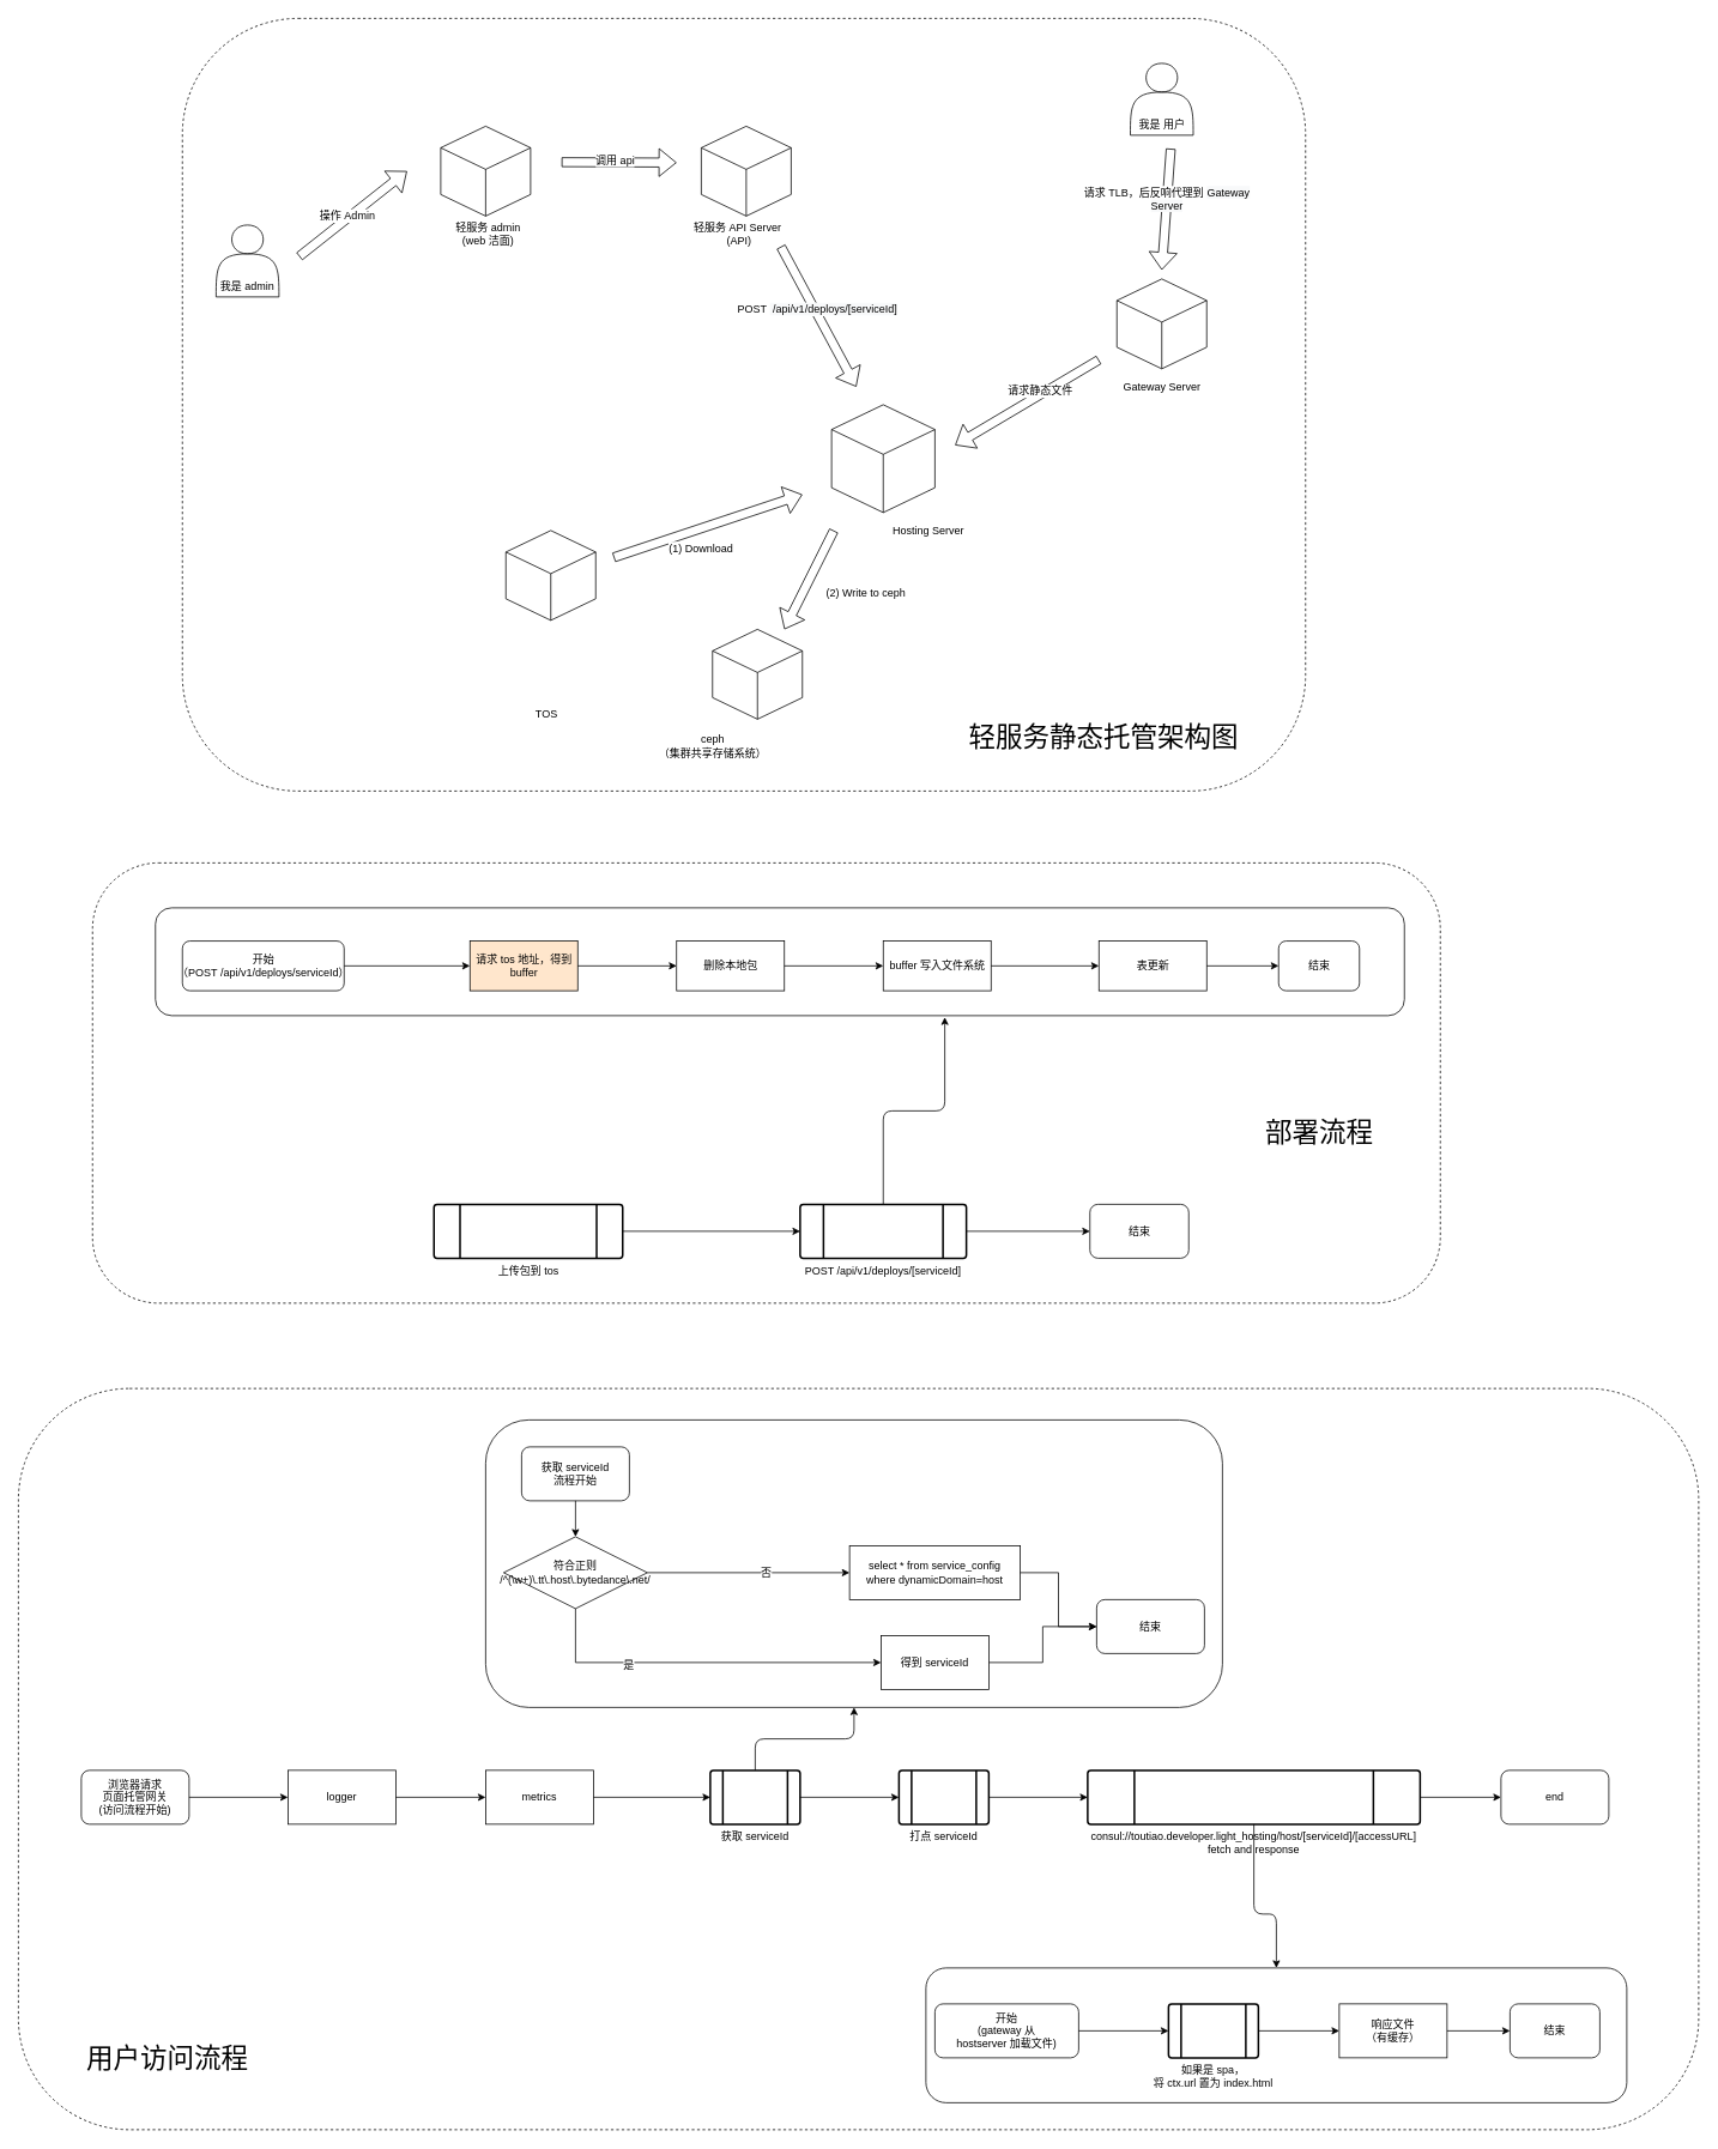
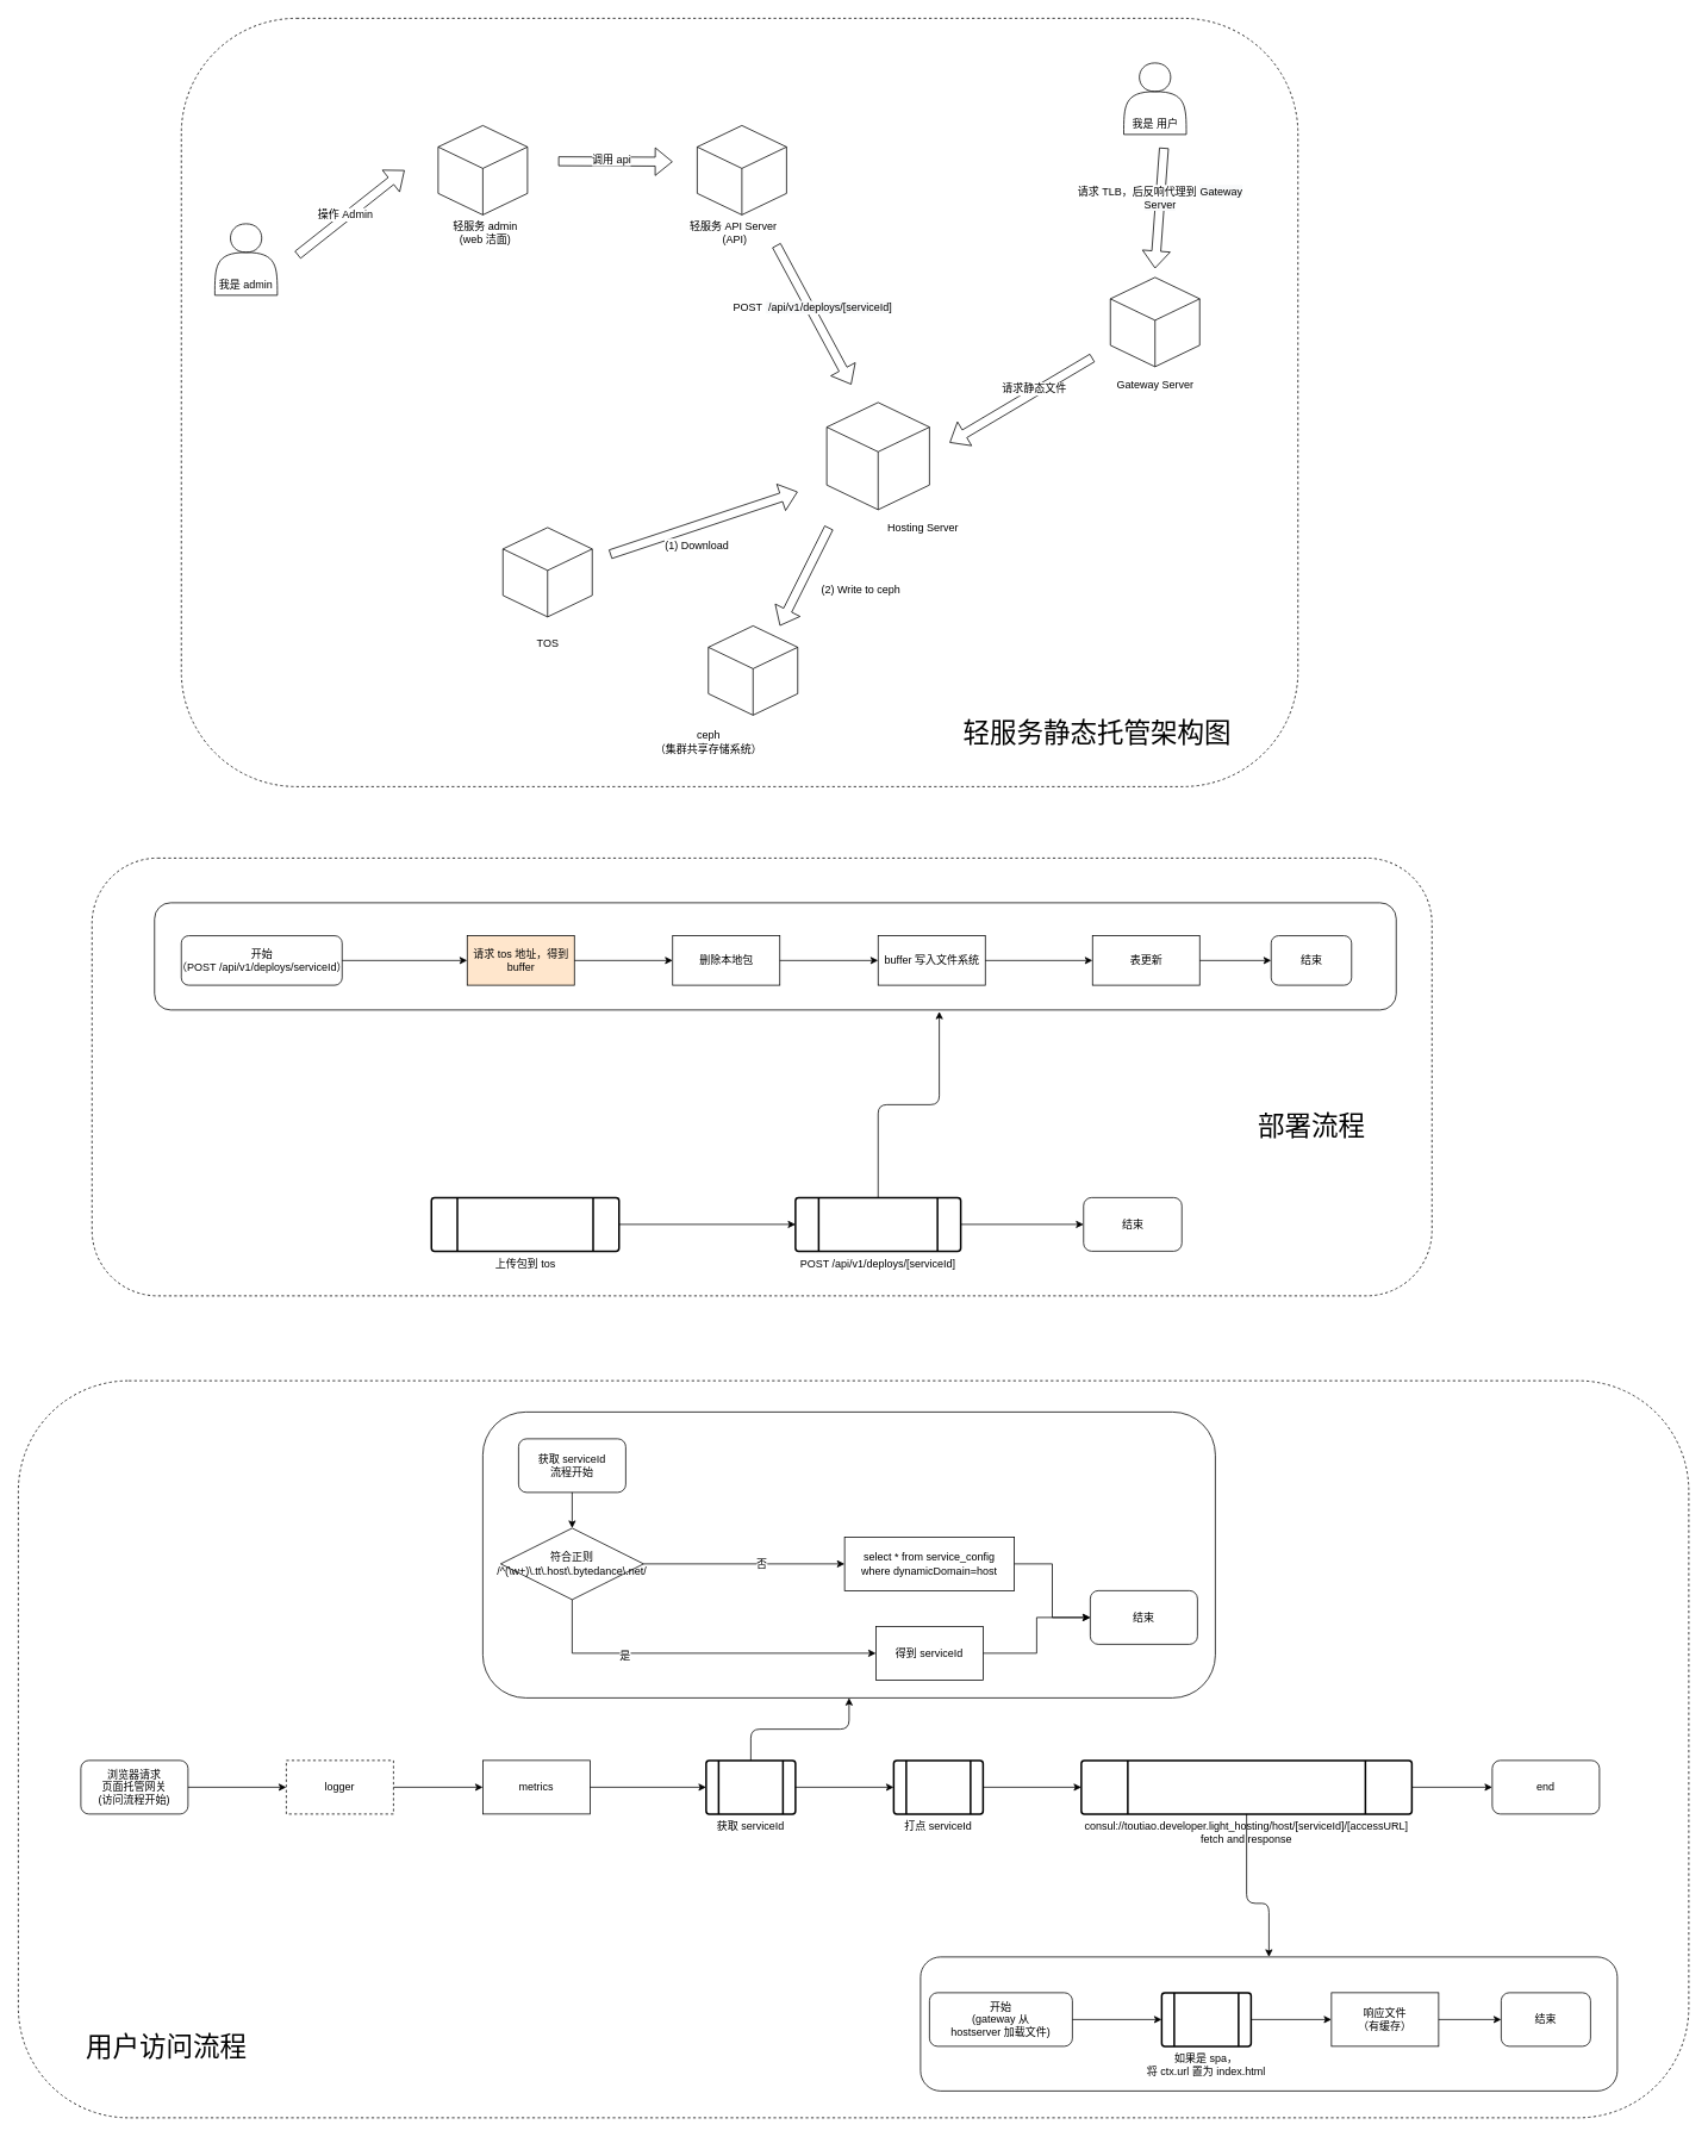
- <mxCell id="14" value="&lt;span style=&quot;text-align: justify&quot;&gt;TOS&lt;/span&gt;" style="text;html=1;strokeColor=none;fillColor=none;align=center;verticalAlign=middle;whiteSpace=wrap;rounded=0;" parent="1" vertex="1"><mxGeometry x="587.5" y="785" width="40" height="20" as="geometry" /></mxCell>
+ <mxCell id="14" value="&lt;span style=&quot;text-align: justify&quot;&gt;TOS&lt;/span&gt;" style="text;html=1;strokeColor=none;fillColor=none;align=center;verticalAlign=middle;whiteSpace=wrap;rounded=0;" parent="1" vertex="1"><mxGeometry x="592.5" y="710" width="40" height="20" as="geometry" /></mxCell>
- <mxCell id="37" value="logger" style="rounded=0;whiteSpace=wrap;html=1;" parent="32" vertex="1"><mxGeometry x="300" y="425" width="120" height="60" as="geometry" /></mxCell>
+ <mxCell id="37" value="logger" style="rounded=0;whiteSpace=wrap;html=1;dashed=1;" parent="32" vertex="1"><mxGeometry x="300" y="425" width="120" height="60" as="geometry" /></mxCell>
